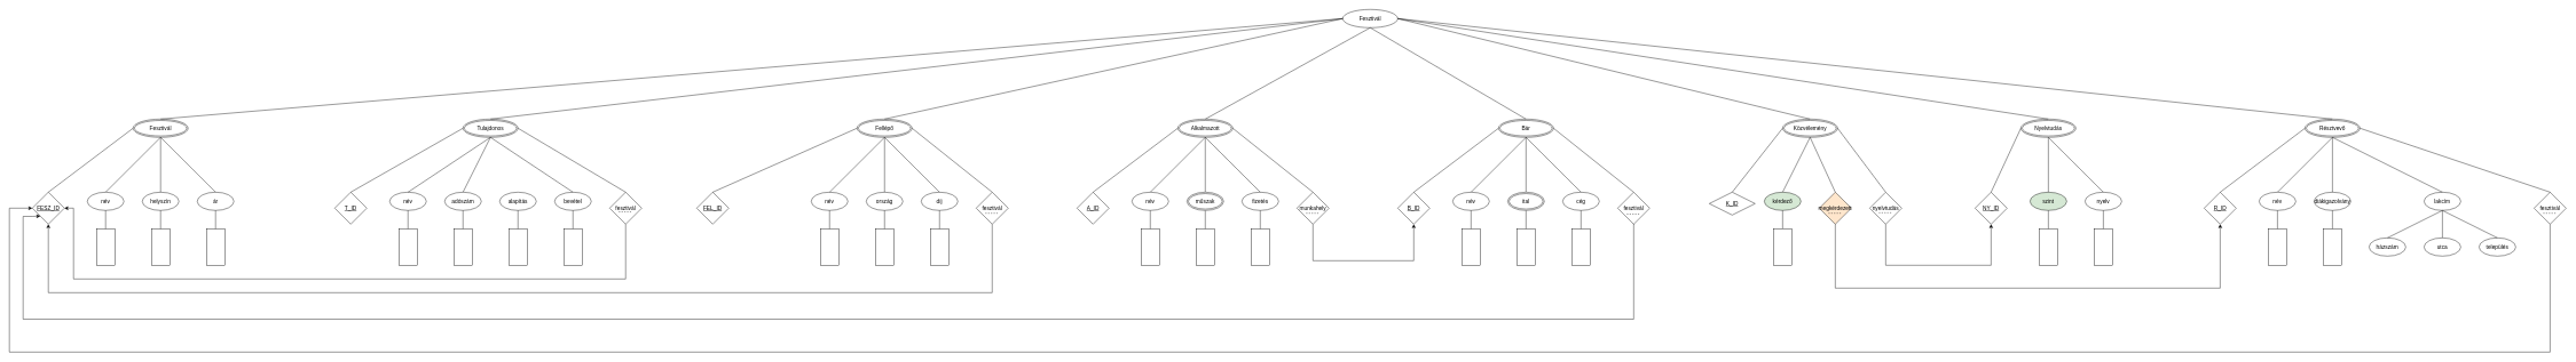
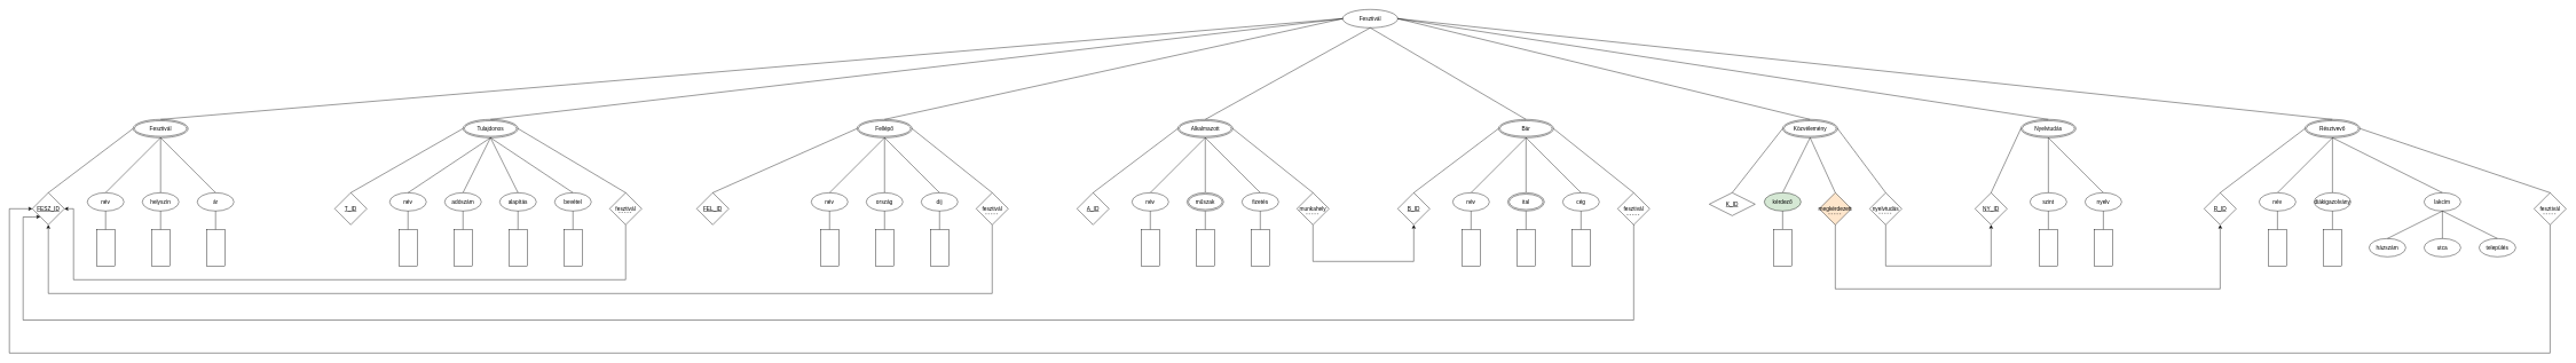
+ <mxCell id="146" value="" style="endArrow=none;html=1;rounded=0;exitX=0.5;exitY=0;exitDx=0;exitDy=0;entryX=0.5;entryY=1;entryDx=0;entryDy=0;" parent="1" source="19" target="14" edge="1"><mxGeometry width="50" height="50" relative="1" as="geometry"><mxPoint x="1060" y="510" as="sourcePoint" /><mxPoint x="1110" y="460" as="targetPoint" /></mxGeometry></mxCell>
- <mxCell id="33" value="szint" style="ellipse;whiteSpace=wrap;html=1;fillColor=#d5e8d4;" parent="1" vertex="1"><mxGeometry x="4430" y="420" width="80" height="40" as="geometry" /></mxCell>
+ <mxCell id="33" value="szint" style="ellipse;whiteSpace=wrap;html=1;" parent="1" vertex="1"><mxGeometry x="4430" y="420" width="80" height="40" as="geometry" /></mxCell>
